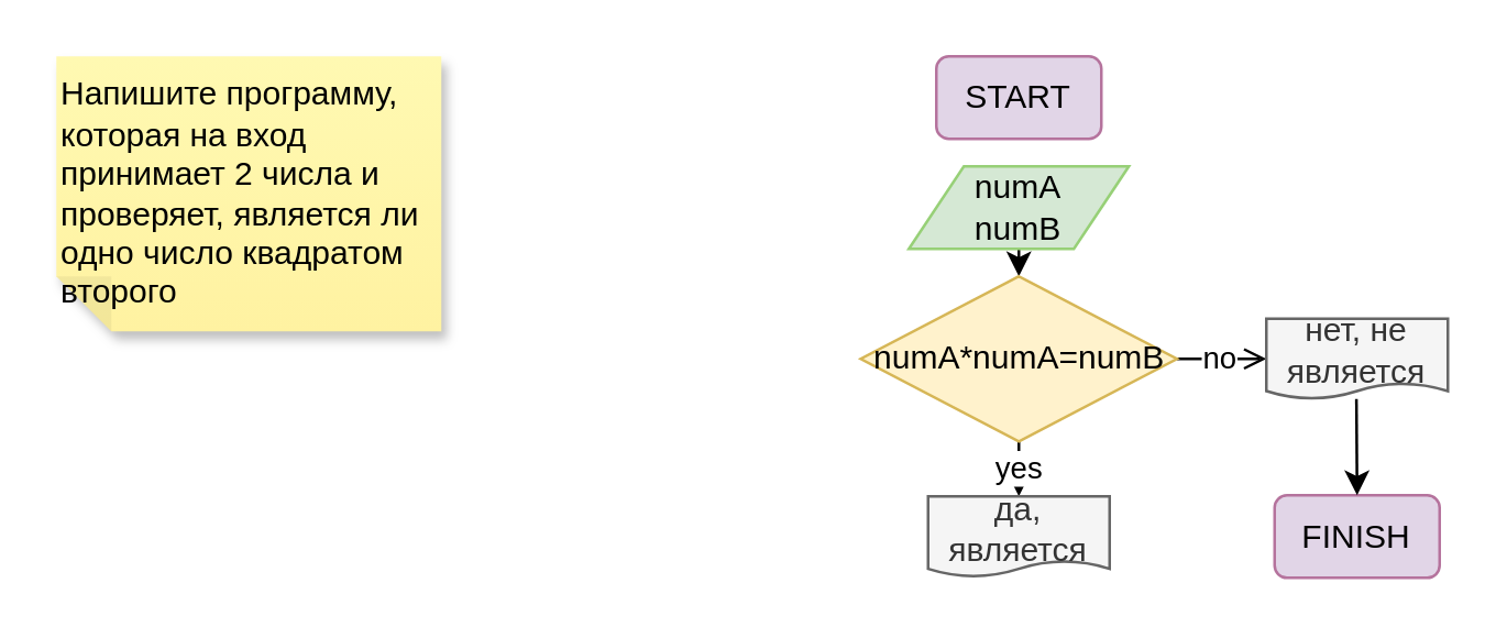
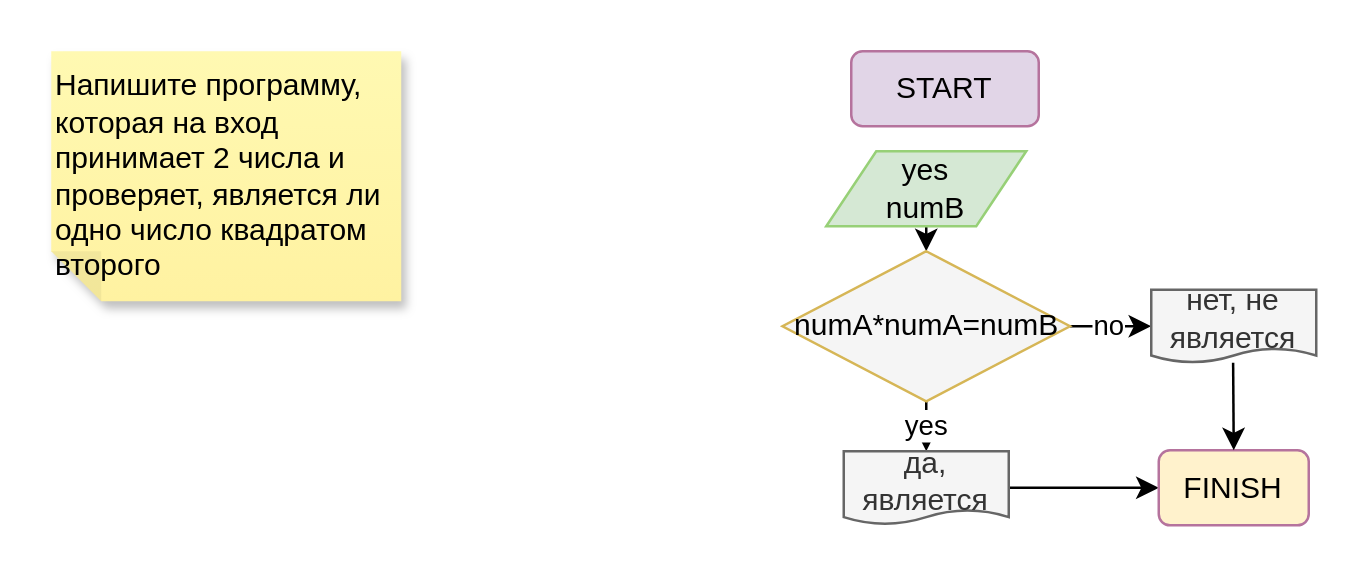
- <mxCell id="3" value="START" style="rounded=1;whiteSpace=wrap;html=1;fillColor=#e1d5e7;strokeColor=#B5739D;" parent="1" vertex="1"><mxGeometry x="340" y="20" width="60" height="30" as="geometry" /></mxCell>
+ <mxCell id="3" value="START" style="rounded=1;whiteSpace=wrap;html=1;fillColor=#e1d5e7;strokeColor=#B5739D;" parent="1" vertex="1"><mxGeometry x="340" y="20" width="75" height="30" as="geometry" /></mxCell>
- <mxCell id="5" value="numA&lt;br&gt;numB" style="shape=parallelogram;perimeter=parallelogramPerimeter;whiteSpace=wrap;html=1;fixedSize=1;strokeColor=#97D077;fillColor=#d5e8d4;" parent="1" vertex="1"><mxGeometry x="330" y="60" width="80" height="30" as="geometry" /></mxCell>
+ <mxCell id="5" value="yes&lt;br&gt;numB" style="shape=parallelogram;perimeter=parallelogramPerimeter;whiteSpace=wrap;html=1;fixedSize=1;strokeColor=#97D077;fillColor=#d5e8d4;" parent="1" vertex="1"><mxGeometry x="330" y="60" width="80" height="30" as="geometry" /></mxCell>
- <mxCell id="11" value="numA*numA=numB" style="rhombus;whiteSpace=wrap;html=1;strokeColor=#d6b656;fillColor=#fff2cc;" vertex="1" parent="1"><mxGeometry x="312.5" y="100" width="115" height="60" as="geometry" /></mxCell>
+ <mxCell id="11" value="numA*numA=numB" style="rhombus;whiteSpace=wrap;html=1;strokeColor=#d6b656;fillColor=#f5f5f5;" vertex="1" parent="1"><mxGeometry x="312.5" y="100" width="115" height="60" as="geometry" /></mxCell>
- <mxCell id="10" value="no" style="edgeStyle=orthogonalEdgeStyle;rounded=0;orthogonalLoop=1;jettySize=auto;html=1;exitX=1;exitY=0.5;exitDx=0;exitDy=0;entryX=0;entryY=0.5;entryDx=0;entryDy=0;endArrow=open;" edge="1" parent="1" source="11" target="12"><mxGeometry relative="1" as="geometry" /></mxCell>
+ <mxCell id="10" value="no" style="edgeStyle=orthogonalEdgeStyle;rounded=0;orthogonalLoop=1;jettySize=auto;html=1;exitX=1;exitY=0.5;exitDx=0;exitDy=0;entryX=0;entryY=0.5;entryDx=0;entryDy=0;" edge="1" parent="1" source="11" target="12"><mxGeometry relative="1" as="geometry" /></mxCell>
+ <mxCell id="7" style="edgeStyle=orthogonalEdgeStyle;rounded=0;orthogonalLoop=1;jettySize=auto;html=1;exitX=1;exitY=0.5;exitDx=0;exitDy=0;entryX=0;entryY=0.5;entryDx=0;entryDy=0;" edge="1" parent="1" source="8" target="9"><mxGeometry relative="1" as="geometry" /></mxCell>
- <mxCell id="9" value="FINISH" style="rounded=1;whiteSpace=wrap;html=1;fillColor=#e1d5e7;strokeColor=#B5739D;" parent="1" vertex="1"><mxGeometry x="463" y="179.63" width="60" height="30" as="geometry" /></mxCell>
+ <mxCell id="9" value="FINISH" style="rounded=1;whiteSpace=wrap;html=1;fillColor=#fff2cc;strokeColor=#B5739D;" parent="1" vertex="1"><mxGeometry x="463" y="179.63" width="60" height="30" as="geometry" /></mxCell>
